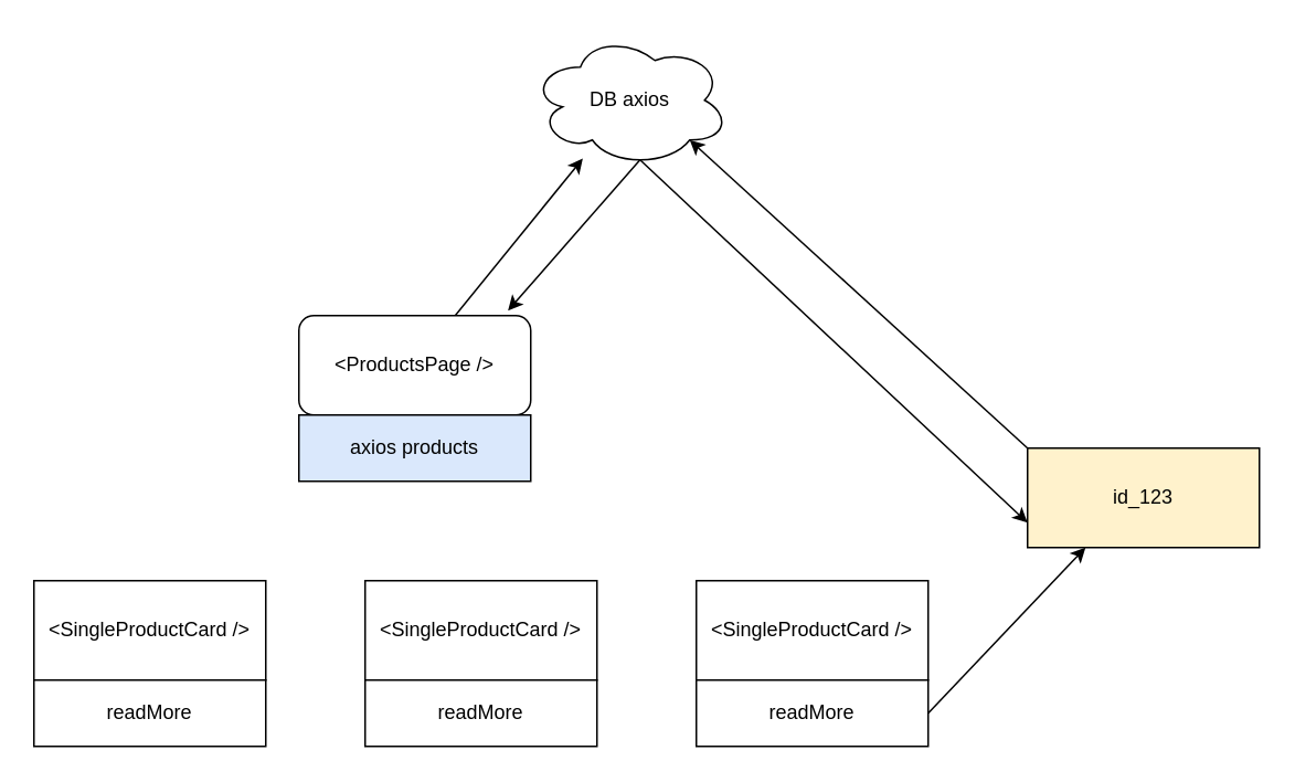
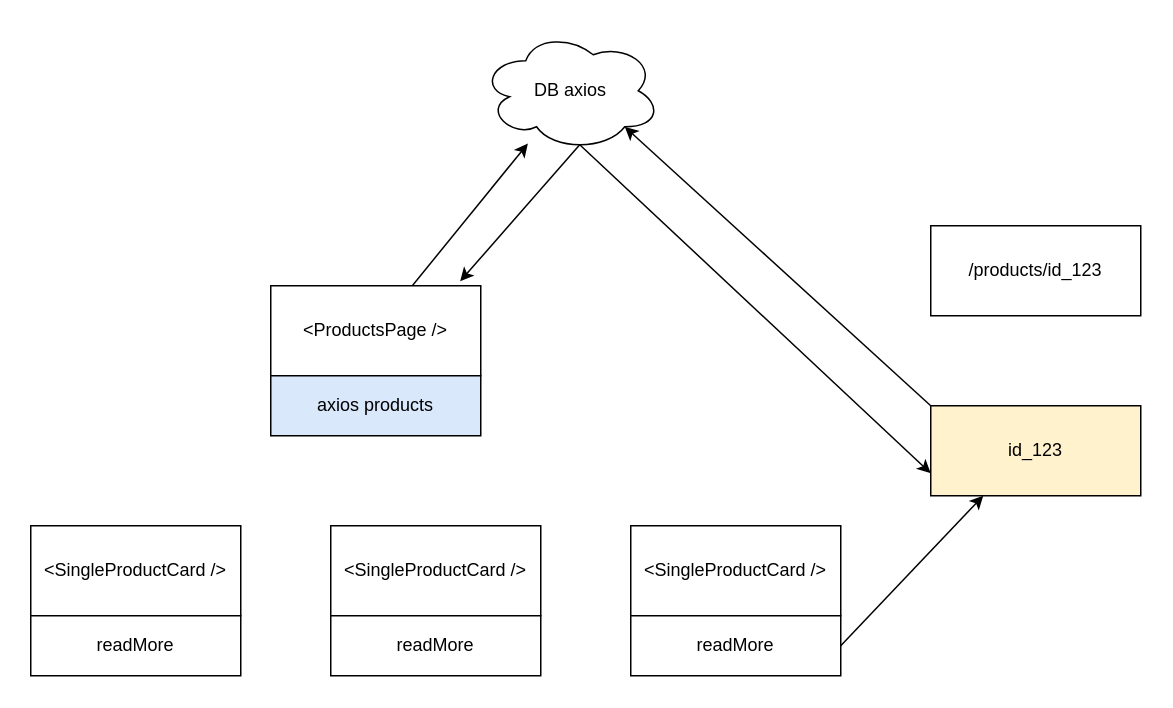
+ <mxCell id="15" value="/products/id_123" style="rounded=0;whiteSpace=wrap;html=1;" vertex="1" parent="1"><mxGeometry x="620" width="140" height="60" as="geometry" y="150" /></mxCell>
- <mxCell id="3" value="&amp;lt;ProductsPage /&amp;gt;" style="whiteSpace=wrap;html=1;rounded=1;" vertex="1" parent="1"><mxGeometry x="180" y="190" width="140" height="60" as="geometry" /></mxCell>
+ <mxCell id="3" value="&amp;lt;ProductsPage /&amp;gt;" style="rounded=0;whiteSpace=wrap;html=1;" vertex="1" parent="1"><mxGeometry x="180" y="190" width="140" height="60" as="geometry" /></mxCell>
